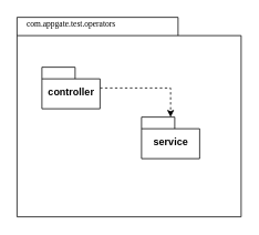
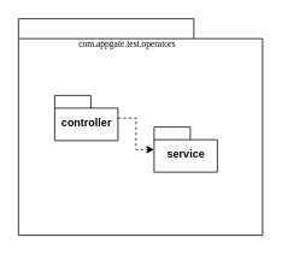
- <mxCell id="3" value="com.appgate.test.operators" style="text;html=1;align=left;verticalAlign=top;spacingTop=-4;fontSize=10;fontFamily=Verdana" parent="1" vertex="1"><mxGeometry x="30" y="20" width="130" height="20" as="geometry" /></mxCell>
+ <mxCell id="3" value="com.appgate.test.operators" style="text;html=1;align=left;verticalAlign=top;spacingTop=-4;fontSize=10;fontFamily=Verdana" parent="1" vertex="1"><mxGeometry x="85" y="40" width="130" height="20" as="geometry" /></mxCell>
- <mxCell id="5" value="controller" style="shape=folder;fontStyle=1;spacingTop=10;tabWidth=40;tabHeight=14;tabPosition=left;html=1;" vertex="1" parent="1"><mxGeometry x="50" y="80" width="70" height="50" as="geometry" /></mxCell>
+ <mxCell id="5" value="controller" style="shape=folder;fontStyle=1;spacingTop=10;tabWidth=40;tabHeight=14;tabPosition=left;html=1;" vertex="1" parent="1"><mxGeometry x="60" y="105" width="70" height="50" as="geometry" /></mxCell>
